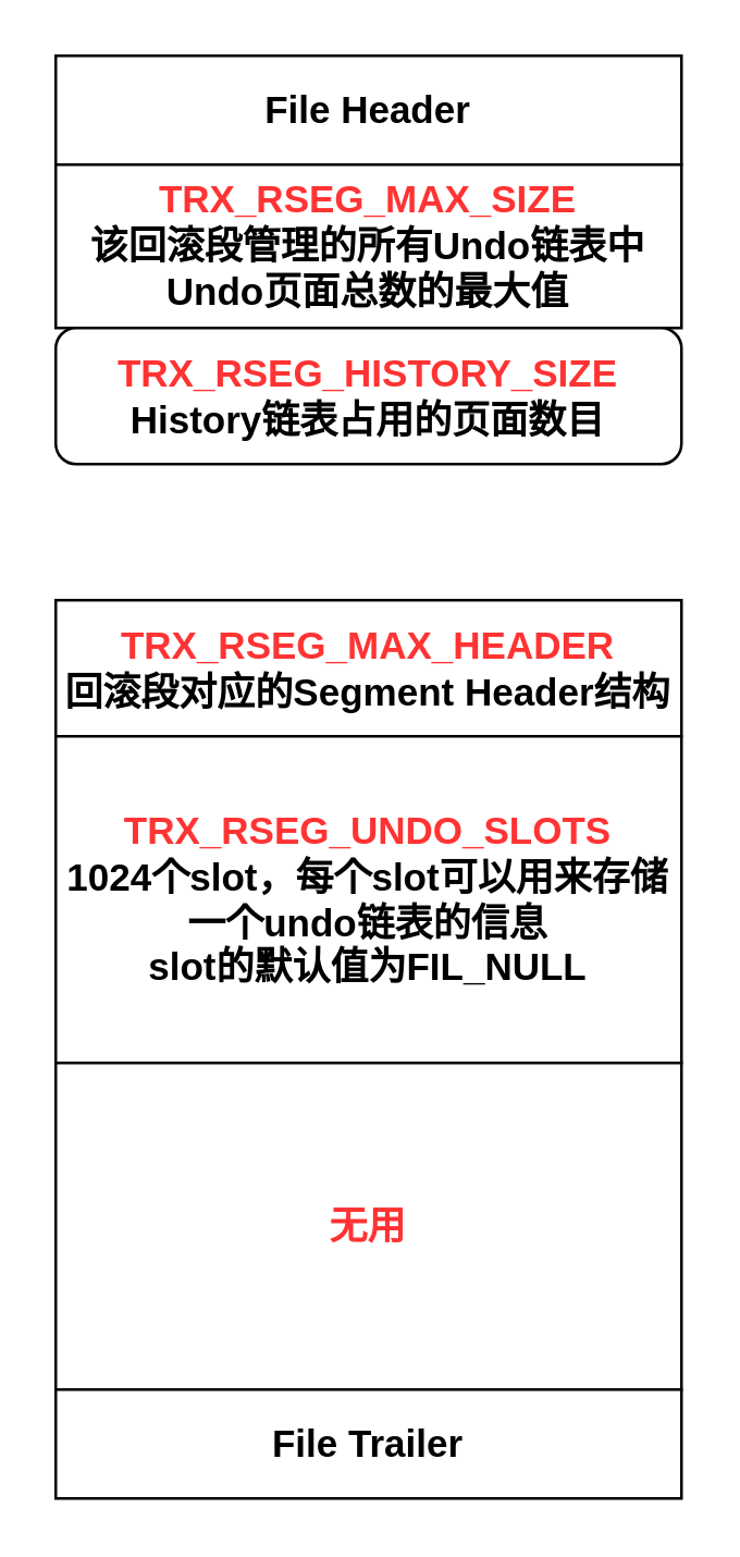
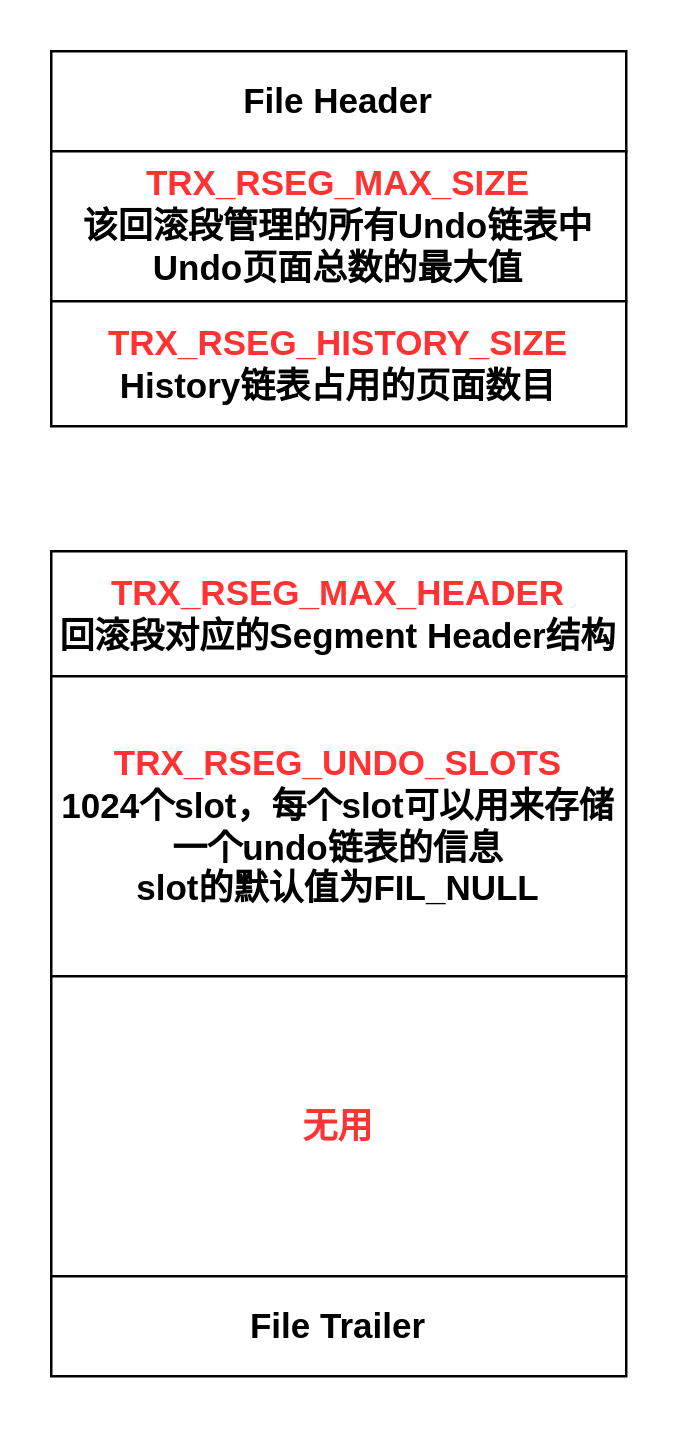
- <mxCell id="4" value="&lt;b&gt;&lt;font style=&quot;font-size: 14px&quot;&gt;&lt;font color=&quot;#ff3333&quot;&gt;TRX_RSEG_HISTORY_SIZE&lt;/font&gt;&lt;br&gt;History链表占用的页面数目&lt;br&gt;&lt;/font&gt;&lt;/b&gt;" style="whiteSpace=wrap;html=1;rounded=1;" parent="1" vertex="1"><mxGeometry x="20" y="120" width="230" height="50" as="geometry" /></mxCell>
+ <mxCell id="4" value="&lt;b&gt;&lt;font style=&quot;font-size: 14px&quot;&gt;&lt;font color=&quot;#ff3333&quot;&gt;TRX_RSEG_HISTORY_SIZE&lt;/font&gt;&lt;br&gt;History链表占用的页面数目&lt;br&gt;&lt;/font&gt;&lt;/b&gt;" style="rounded=0;whiteSpace=wrap;html=1;" parent="1" vertex="1"><mxGeometry x="20" y="120" width="230" height="50" as="geometry" /></mxCell>
